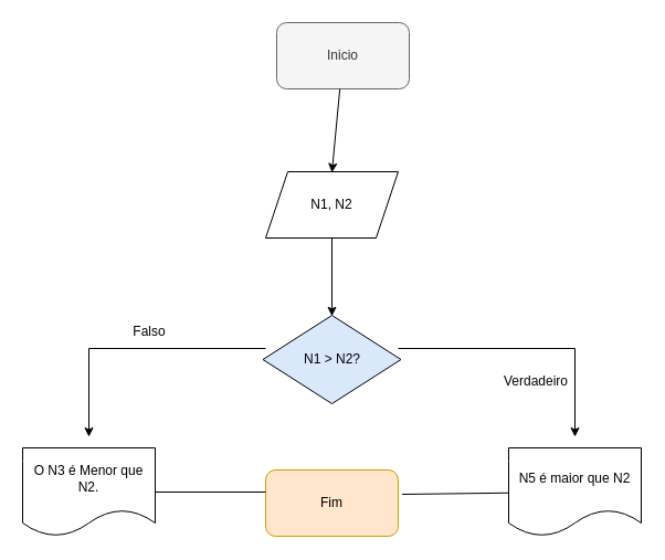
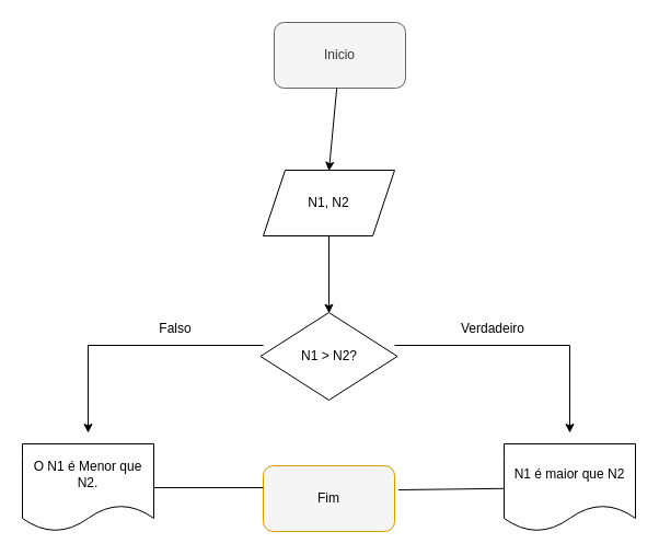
- <mxCell id="7" value="Falso" style="text;html=1;strokeColor=none;fillColor=none;align=center;verticalAlign=middle;whiteSpace=wrap;rounded=0;" parent="1" vertex="1"><mxGeometry x="105" y="285" width="60" height="30" as="geometry" /></mxCell>
+ <mxCell id="7" value="Falso" style="text;html=1;strokeColor=none;fillColor=none;align=center;verticalAlign=middle;whiteSpace=wrap;rounded=0;" parent="1" vertex="1"><mxGeometry x="130" y="285" width="60" height="30" as="geometry" /></mxCell>
- <mxCell id="13" value="N1 &amp;gt; N2?" style="rhombus;whiteSpace=wrap;html=1;fillColor=#dae8fc;" parent="1" vertex="1"><mxGeometry x="237.5" y="285" width="125" height="80" as="geometry" /></mxCell>
+ <mxCell id="13" value="N1 &amp;gt; N2?" style="rhombus;whiteSpace=wrap;html=1;" parent="1" vertex="1"><mxGeometry x="237.5" y="285" width="125" height="80" as="geometry" /></mxCell>
- <mxCell id="9" value="Verdadeiro" style="text;html=1;strokeColor=none;fillColor=none;align=center;verticalAlign=middle;whiteSpace=wrap;rounded=0;" parent="1" vertex="1"><mxGeometry x="455" y="330" width="60" height="30" as="geometry" /></mxCell>
+ <mxCell id="9" value="Verdadeiro" style="text;html=1;strokeColor=none;fillColor=none;align=center;verticalAlign=middle;whiteSpace=wrap;rounded=0;" parent="1" vertex="1"><mxGeometry x="420" y="285" width="60" height="30" as="geometry" /></mxCell>
- <mxCell id="14" value="O N3 é Menor que N2." style="shape=document;whiteSpace=wrap;html=1;boundedLbl=1;" parent="1" vertex="1"><mxGeometry x="20" y="405" width="120" height="80" as="geometry" /></mxCell>
+ <mxCell id="14" value="O N1 é Menor que N2." style="shape=document;whiteSpace=wrap;html=1;boundedLbl=1;" parent="1" vertex="1"><mxGeometry x="20" y="405" width="120" height="80" as="geometry" /></mxCell>
- <mxCell id="15" value="N5 é maior que N2" style="shape=document;whiteSpace=wrap;html=1;boundedLbl=1;" parent="1" vertex="1"><mxGeometry x="460" y="405" width="120" height="80" as="geometry" /></mxCell>
+ <mxCell id="15" value="N1 é maior que N2" style="shape=document;whiteSpace=wrap;html=1;boundedLbl=1;" parent="1" vertex="1"><mxGeometry x="460" y="405" width="120" height="80" as="geometry" /></mxCell>
- <mxCell id="10" value="Fim" style="rounded=1;whiteSpace=wrap;html=1;fillColor=#ffe6cc;strokeColor=#d79b00;" parent="1" vertex="1"><mxGeometry x="240" y="425" width="120" height="60" as="geometry" /></mxCell>
+ <mxCell id="10" value="Fim" style="rounded=1;whiteSpace=wrap;html=1;fillColor=#f5f5f5;strokeColor=#d79b00;" parent="1" vertex="1"><mxGeometry x="240" y="425" width="120" height="60" as="geometry" /></mxCell>
